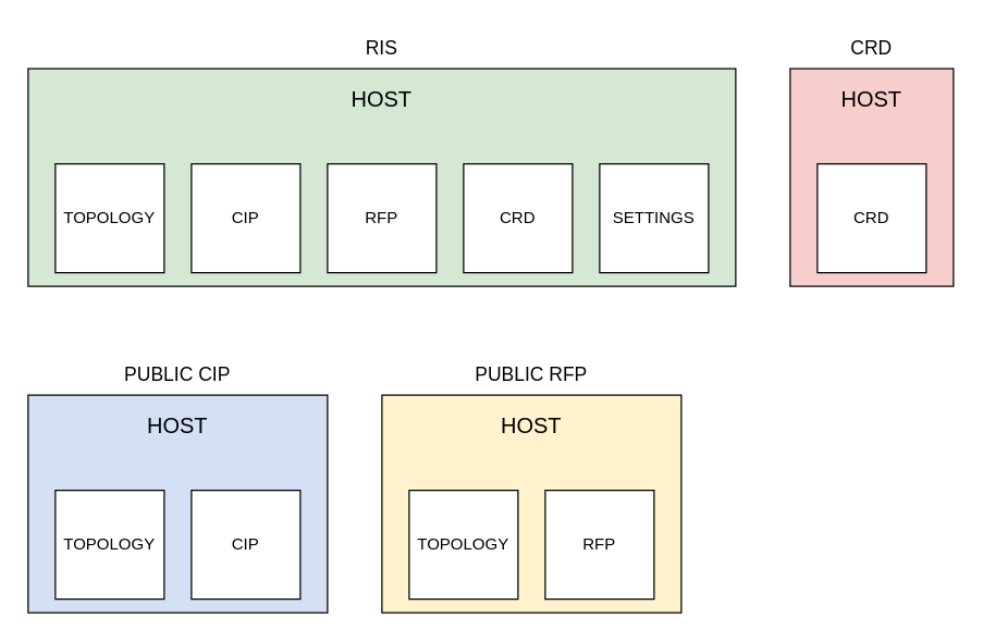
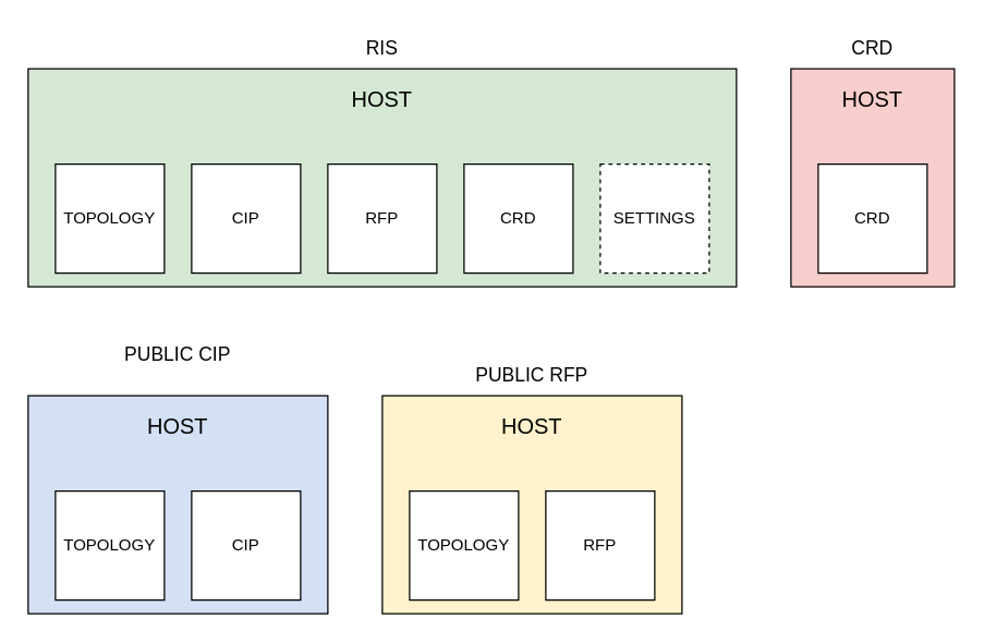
- <mxCell id="7" value="SETTINGS" style="whiteSpace=wrap;html=1;aspect=fixed;" vertex="1" parent="1"><mxGeometry x="440" y="120" width="80" height="80" as="geometry" /></mxCell>
+ <mxCell id="7" value="SETTINGS" style="whiteSpace=wrap;html=1;aspect=fixed;dashed=1;" vertex="1" parent="1"><mxGeometry x="440" y="120" width="80" height="80" as="geometry" /></mxCell>
- <mxCell id="18" value="&lt;div&gt;PUBLIC CIP&lt;/div&gt;" style="text;html=1;align=center;verticalAlign=middle;whiteSpace=wrap;rounded=0;fontSize=14;" vertex="1" parent="1"><mxGeometry x="20" y="260" width="220" height="30" as="geometry" /></mxCell>
+ <mxCell id="18" value="&lt;div&gt;PUBLIC CIP&lt;/div&gt;" style="text;html=1;align=center;verticalAlign=middle;whiteSpace=wrap;rounded=0;fontSize=14;" vertex="1" parent="1"><mxGeometry x="20" y="245" width="220" height="30" as="geometry" /></mxCell>
